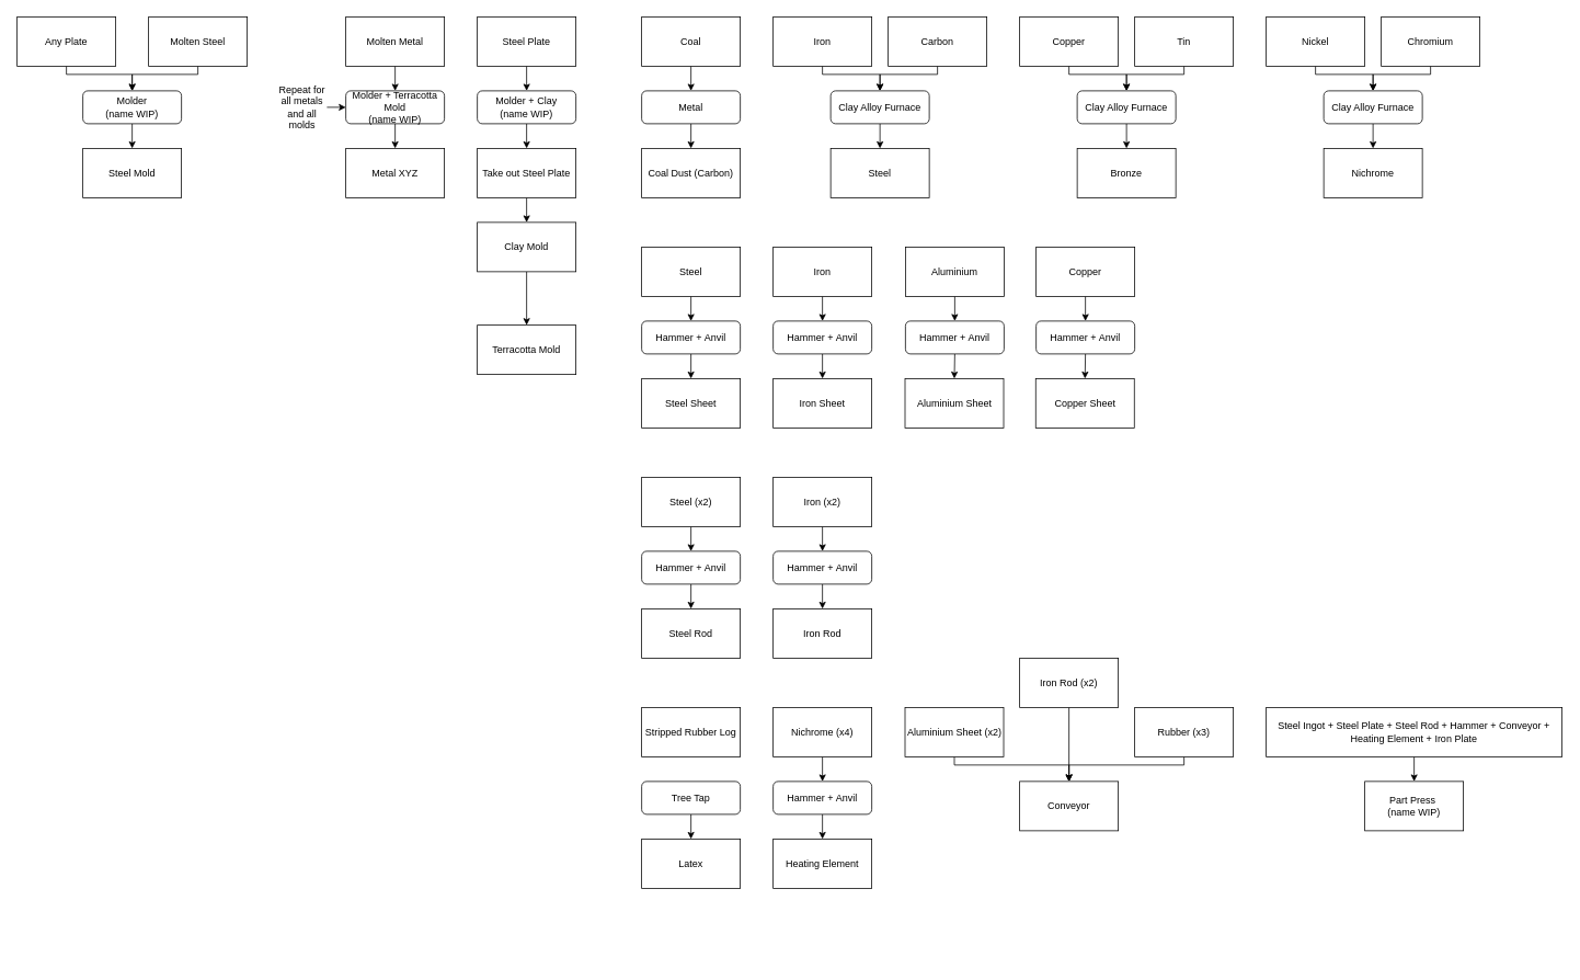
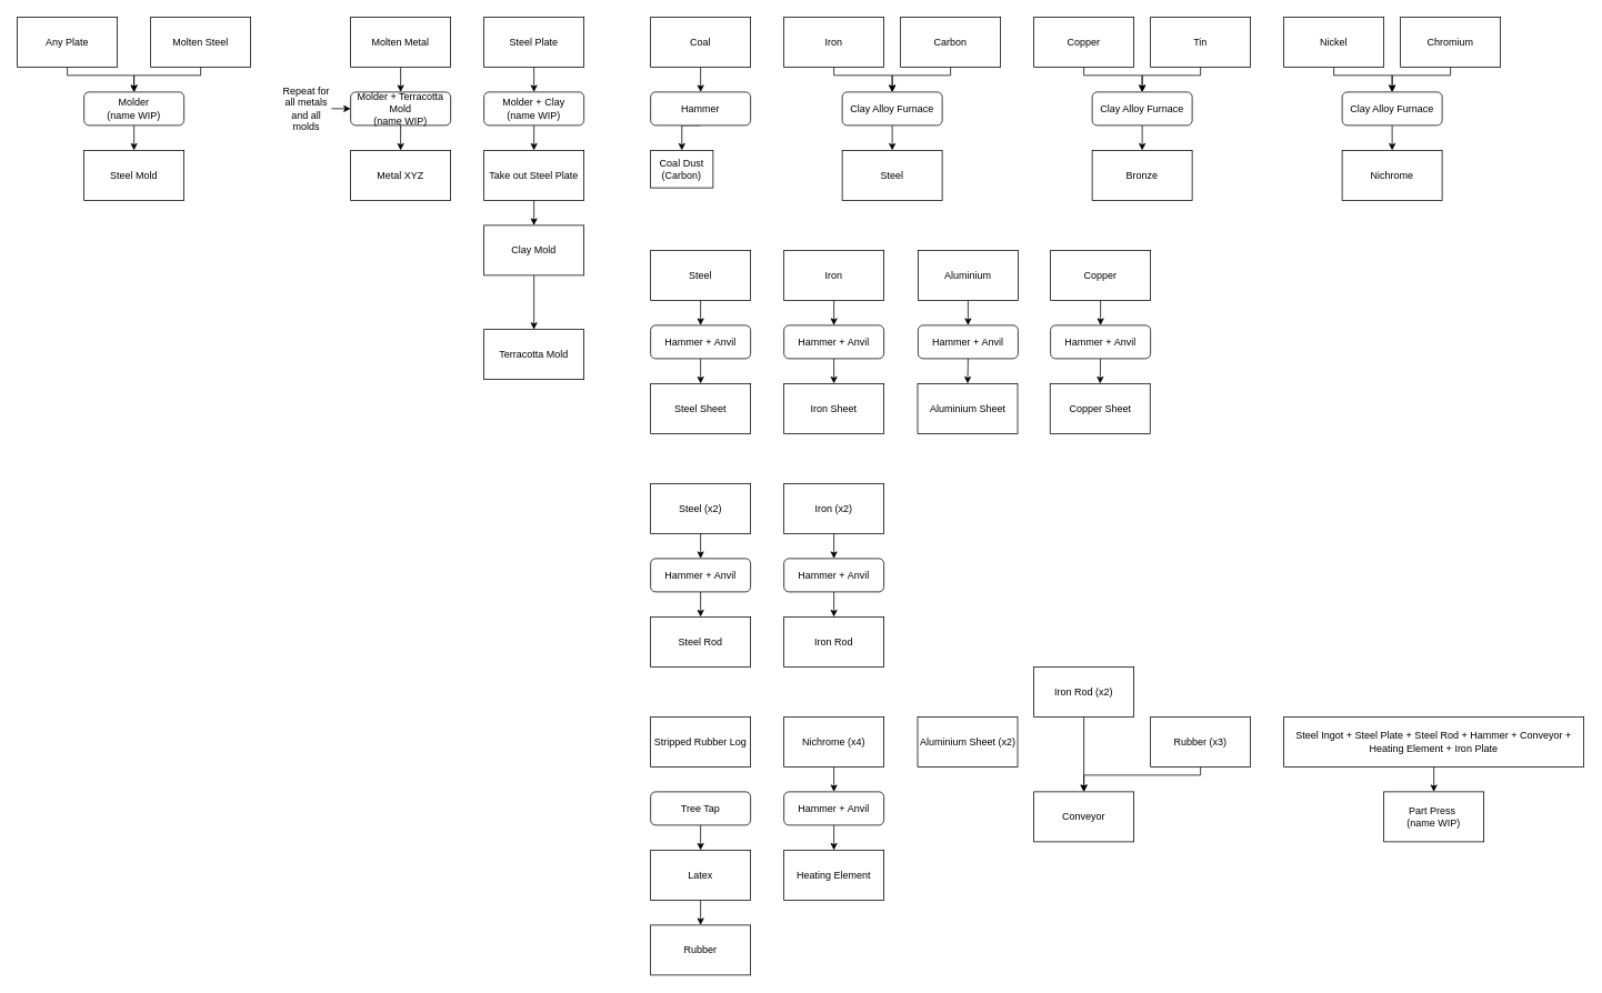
- <mxCell id="10" value="Metal" style="rounded=1;whiteSpace=wrap;html=1;" parent="1" vertex="1"><mxGeometry y="110" width="120" height="40" as="geometry" x="780" /></mxCell>
+ <mxCell id="10" value="Hammer" style="rounded=1;whiteSpace=wrap;html=1;" parent="1" vertex="1"><mxGeometry y="110" width="120" height="40" as="geometry" x="780" /></mxCell>
- <mxCell id="5" value="Coal Dust (Carbon)" style="rounded=0;whiteSpace=wrap;html=1;" parent="1" vertex="1"><mxGeometry y="180" width="120" height="60" as="geometry" x="780" /></mxCell>
+ <mxCell id="5" value="Coal Dust (Carbon)" style="rounded=0;whiteSpace=wrap;html=1;" parent="1" vertex="1"><mxGeometry x="780" y="180" width="75" height="45" as="geometry" /></mxCell>
- <mxCell id="69" style="edgeStyle=orthogonalEdgeStyle;rounded=0;orthogonalLoop=1;jettySize=auto;html=1;exitX=0.5;exitY=1;exitDx=0;exitDy=0;entryX=0.5;entryY=0;entryDx=0;entryDy=0;" parent="1" source="70" target="75" edge="1"><mxGeometry relative="1" as="geometry"><Array as="points"><mxPoint x="1160" y="930" /><mxPoint x="1300" y="930" /></Array></mxGeometry></mxCell>
+ <mxCell id="24" style="edgeStyle=orthogonalEdgeStyle;rounded=0;orthogonalLoop=1;jettySize=auto;html=1;exitX=0.5;exitY=1;exitDx=0;exitDy=0;entryX=0.5;entryY=0;entryDx=0;entryDy=0;" parent="1" source="25" target="26" edge="1"><mxGeometry relative="1" as="geometry" /></mxCell>
+ <mxCell id="26" value="Rubber" style="rounded=0;whiteSpace=wrap;html=1;" parent="1" vertex="1"><mxGeometry y="1110" width="120" height="60" as="geometry" x="780" /></mxCell>
